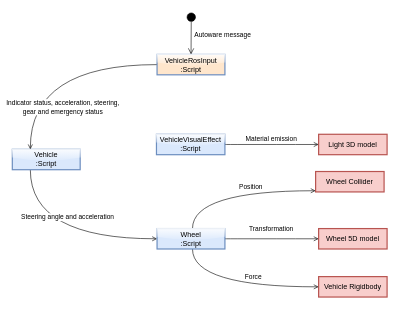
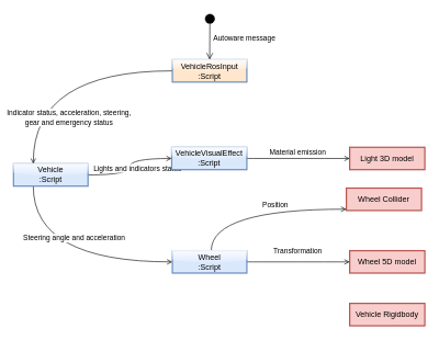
+ <mxCell id="4" style="edgeStyle=orthogonalEdgeStyle;rounded=0;orthogonalLoop=1;jettySize=auto;html=1;curved=1;endArrow=open;endFill=0;" parent="1" source="6" target="12" edge="1"><mxGeometry relative="1" as="geometry" /></mxCell>
+ <mxCell id="5" value="Lights and indicators status" style="edgeLabel;html=1;align=center;verticalAlign=middle;resizable=0;points=[];" parent="4" vertex="1" connectable="0"><mxGeometry x="-0.161" relative="1" as="geometry"><mxPoint x="11" y="-10" as="offset" /></mxGeometry></mxCell>
- <mxCell id="17" style="edgeStyle=orthogonalEdgeStyle;rounded=0;orthogonalLoop=1;jettySize=auto;html=1;curved=1;endArrow=open;endFill=0;" parent="1" source="19" target="24" edge="1"><mxGeometry relative="1" as="geometry"><Array as="points"><mxPoint x="320" y="477" /></Array></mxGeometry></mxCell>
- <mxCell id="18" value="Force" style="edgeLabel;html=1;align=center;verticalAlign=middle;resizable=0;points=[];" parent="17" vertex="1" connectable="0"><mxGeometry x="0.107" y="12" relative="1" as="geometry"><mxPoint x="12" y="-5" as="offset" /></mxGeometry></mxCell>
